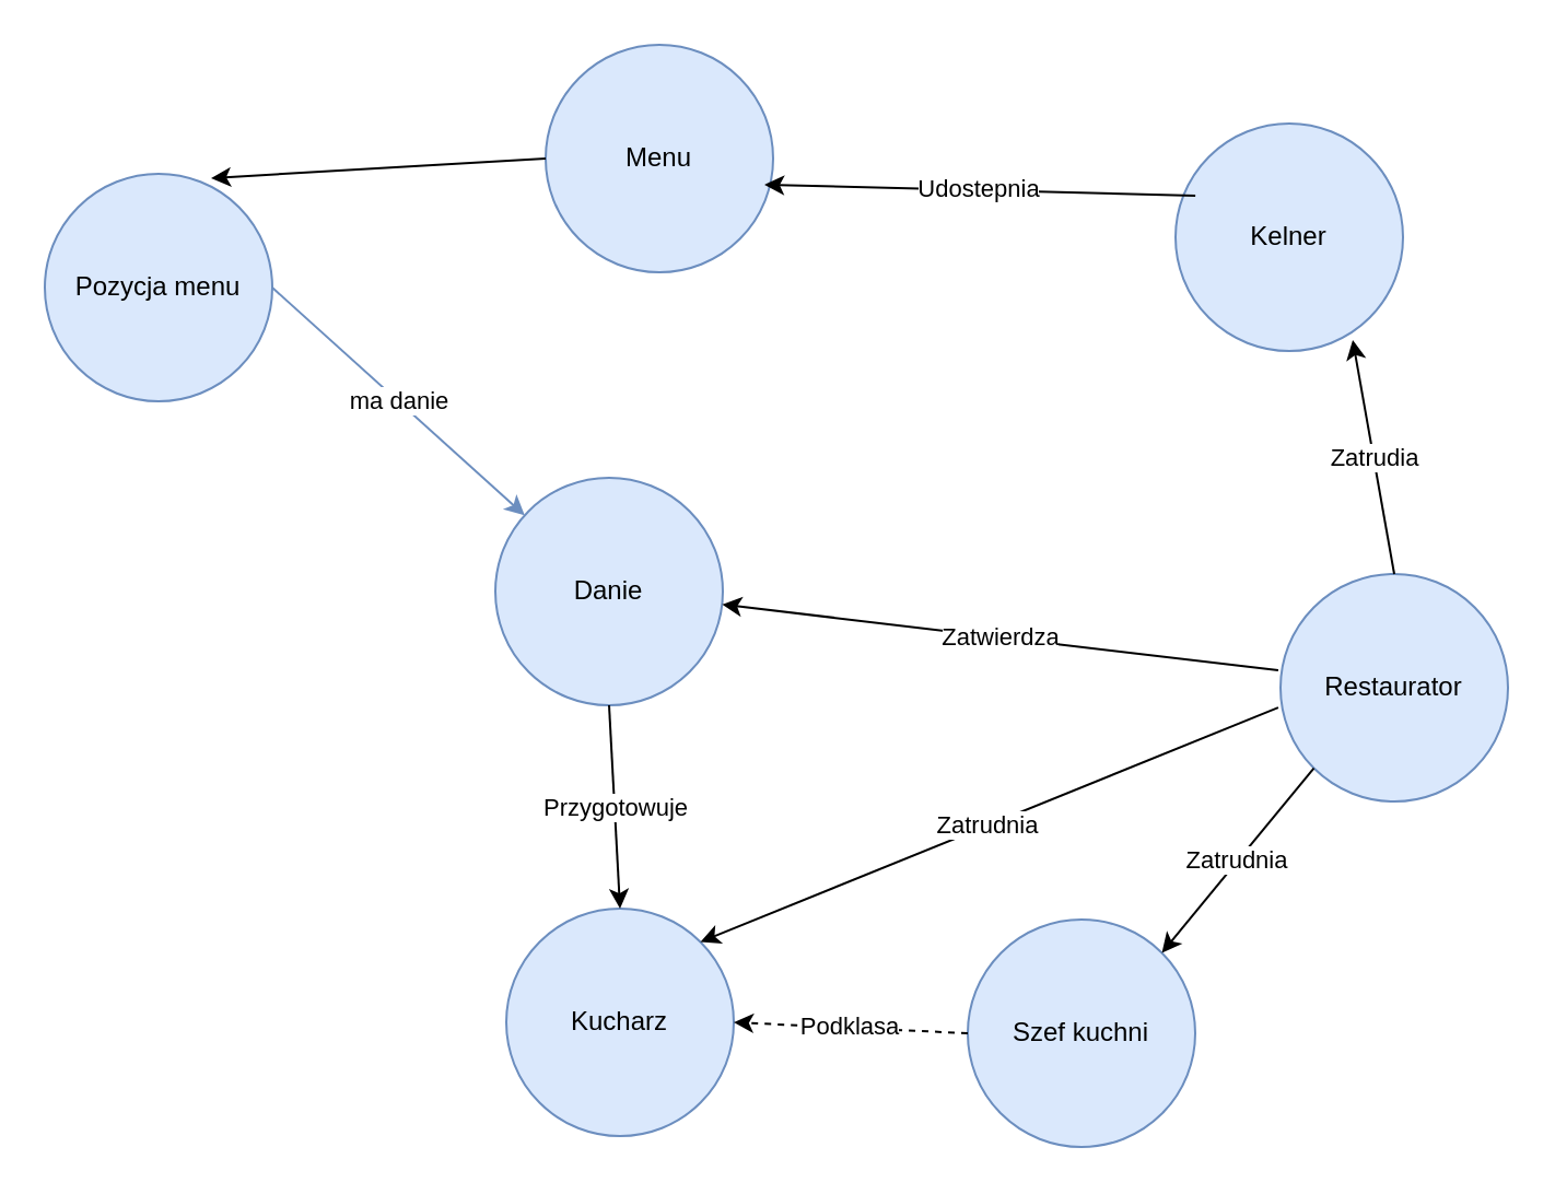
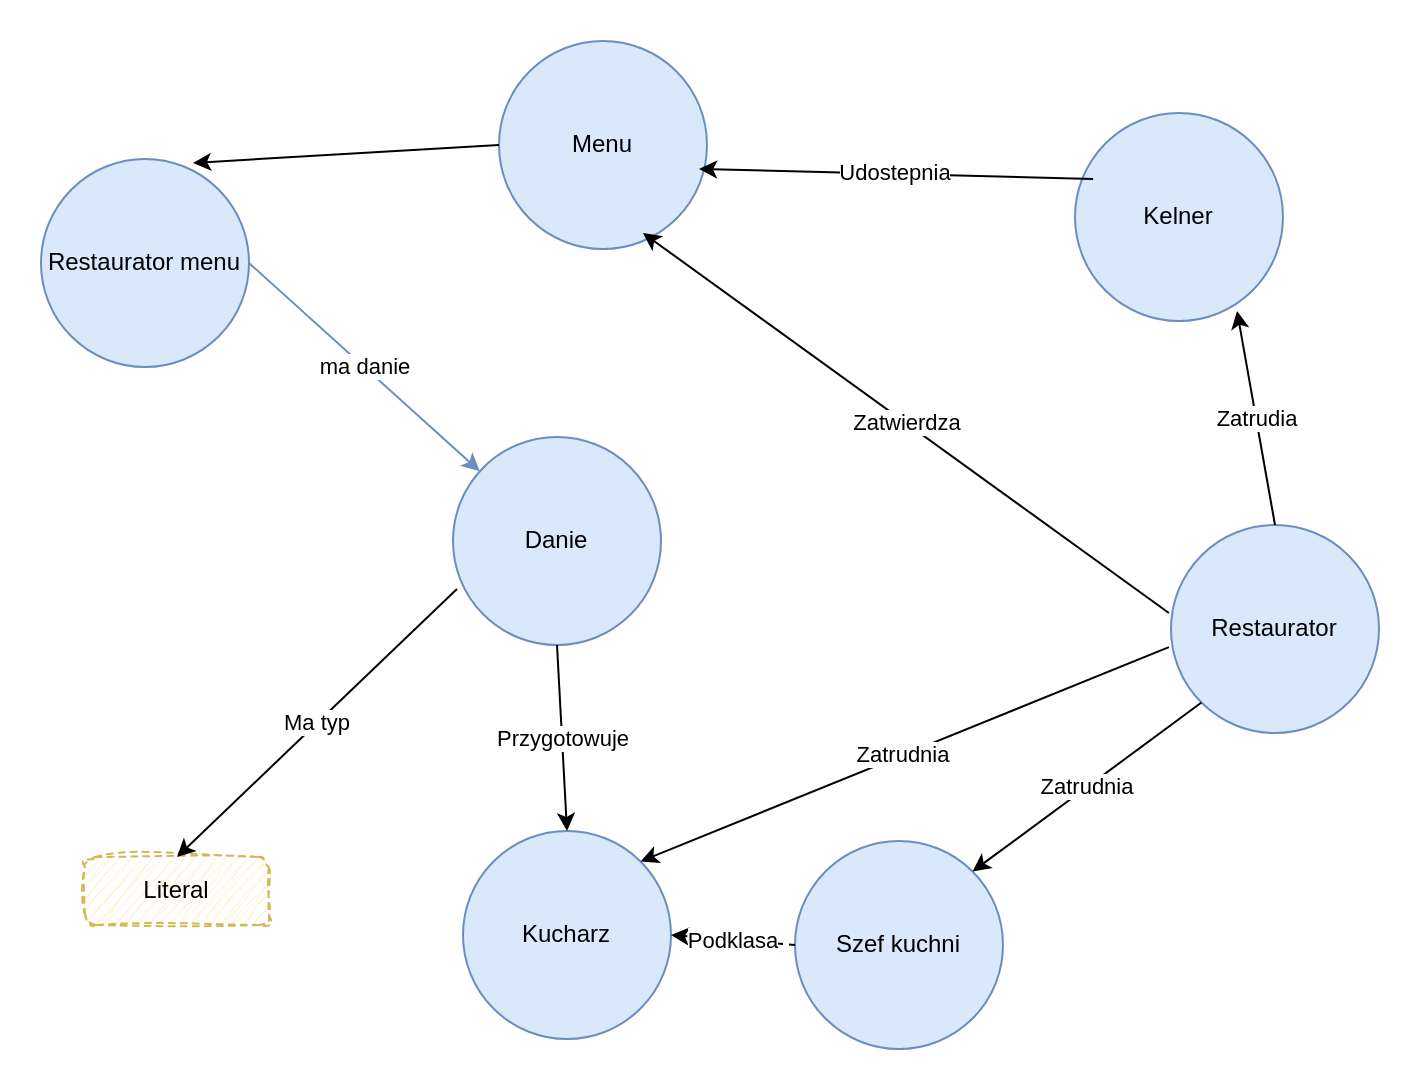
- <mxCell id="7" value="Pozycja menu" style="ellipse;whiteSpace=wrap;html=1;aspect=fixed;fillColor=#dae8fc;strokeColor=#6c8ebf;" vertex="1" parent="1"><mxGeometry x="20" y="79" width="104" height="104" as="geometry" /></mxCell>
+ <mxCell id="7" value="Restaurator menu" style="ellipse;whiteSpace=wrap;html=1;aspect=fixed;fillColor=#dae8fc;strokeColor=#6c8ebf;" vertex="1" parent="1"><mxGeometry x="20" y="79" width="104" height="104" as="geometry" /></mxCell>
- <mxCell id="11" value="Zatwierdza" style="endArrow=classic;html=1;rounded=0;exitX=-0.01;exitY=0.423;exitDx=0;exitDy=0;exitPerimeter=0;" edge="1" parent="1" source="5" target="4"><mxGeometry width="50" height="50" relative="1" as="geometry"><mxPoint x="479" y="292" as="sourcePoint" /><mxPoint x="529" y="242" as="targetPoint" /></mxGeometry></mxCell>
+ <mxCell id="11" value="Zatwierdza" style="endArrow=classic;html=1;rounded=0;exitX=-0.01;exitY=0.423;exitDx=0;exitDy=0;exitPerimeter=0;entryX=0.692;entryY=0.923;entryDx=0;entryDy=0;entryPerimeter=0;" edge="1" parent="1" source="5" target="2"><mxGeometry width="50" height="50" relative="1" as="geometry"><mxPoint x="479" y="292" as="sourcePoint" /><mxPoint x="529" y="242" as="targetPoint" /></mxGeometry></mxCell>
+ <mxCell id="19" value="Ma typ" style="endArrow=classic;html=1;rounded=0;exitX=0.019;exitY=0.731;exitDx=0;exitDy=0;exitPerimeter=0;entryX=0.5;entryY=0;entryDx=0;entryDy=0;" edge="1" parent="1" source="4" target="18"><mxGeometry width="50" height="50" relative="1" as="geometry"><mxPoint x="479" y="292" as="sourcePoint" /><mxPoint x="529" y="242" as="targetPoint" /></mxGeometry></mxCell>
+ <mxCell id="18" value="Literal" style="rounded=1;whiteSpace=wrap;html=1;dashed=1;fillColor=#fff2cc;strokeColor=#d6b656;glass=0;shadow=0;sketch=1;curveFitting=1;jiggle=2;" vertex="1" parent="1"><mxGeometry x="42" y="428" width="92" height="34" as="geometry" /></mxCell>
- <mxCell id="13" value="Szef kuchni" style="ellipse;whiteSpace=wrap;html=1;aspect=fixed;fillColor=#dae8fc;strokeColor=#6c8ebf;" vertex="1" parent="1"><mxGeometry x="442" y="420" width="104" height="104" as="geometry" /></mxCell>
+ <mxCell id="13" value="Szef kuchni" style="ellipse;whiteSpace=wrap;html=1;aspect=fixed;fillColor=#dae8fc;strokeColor=#6c8ebf;" vertex="1" parent="1"><mxGeometry x="397" y="420" width="104" height="104" as="geometry" /></mxCell>
